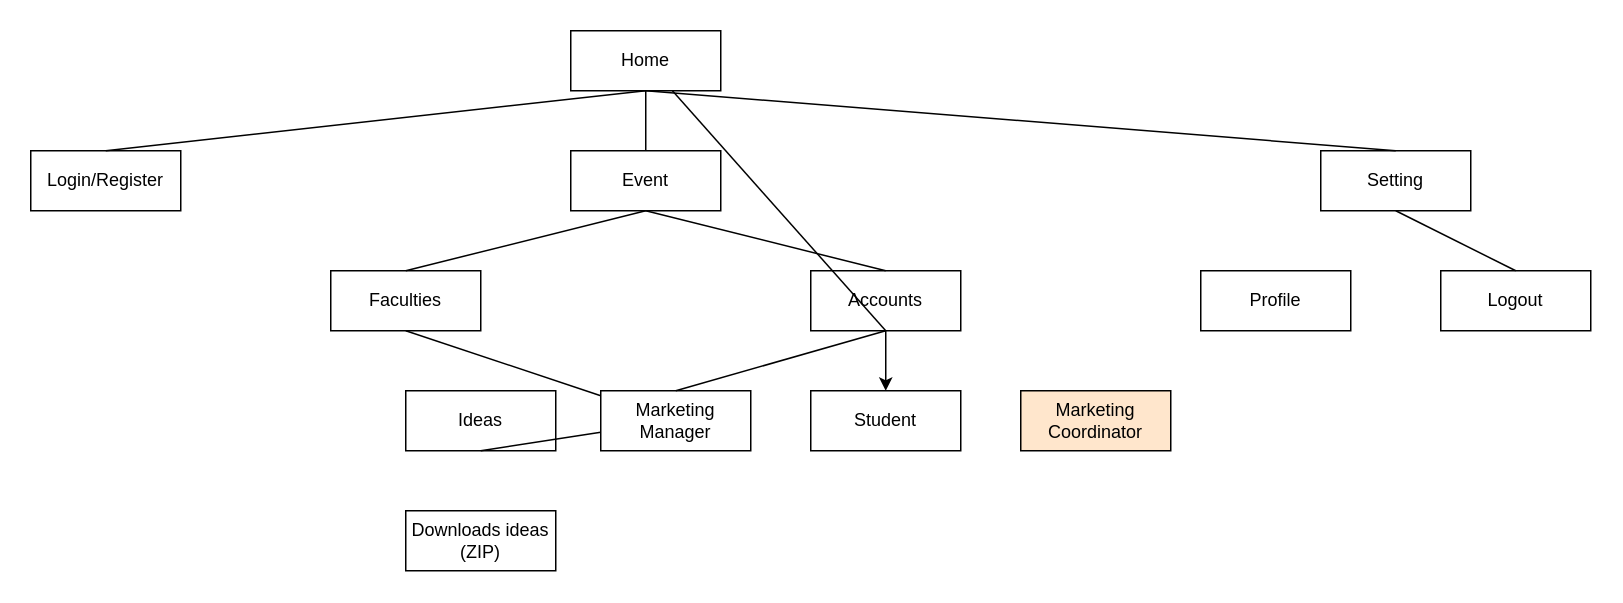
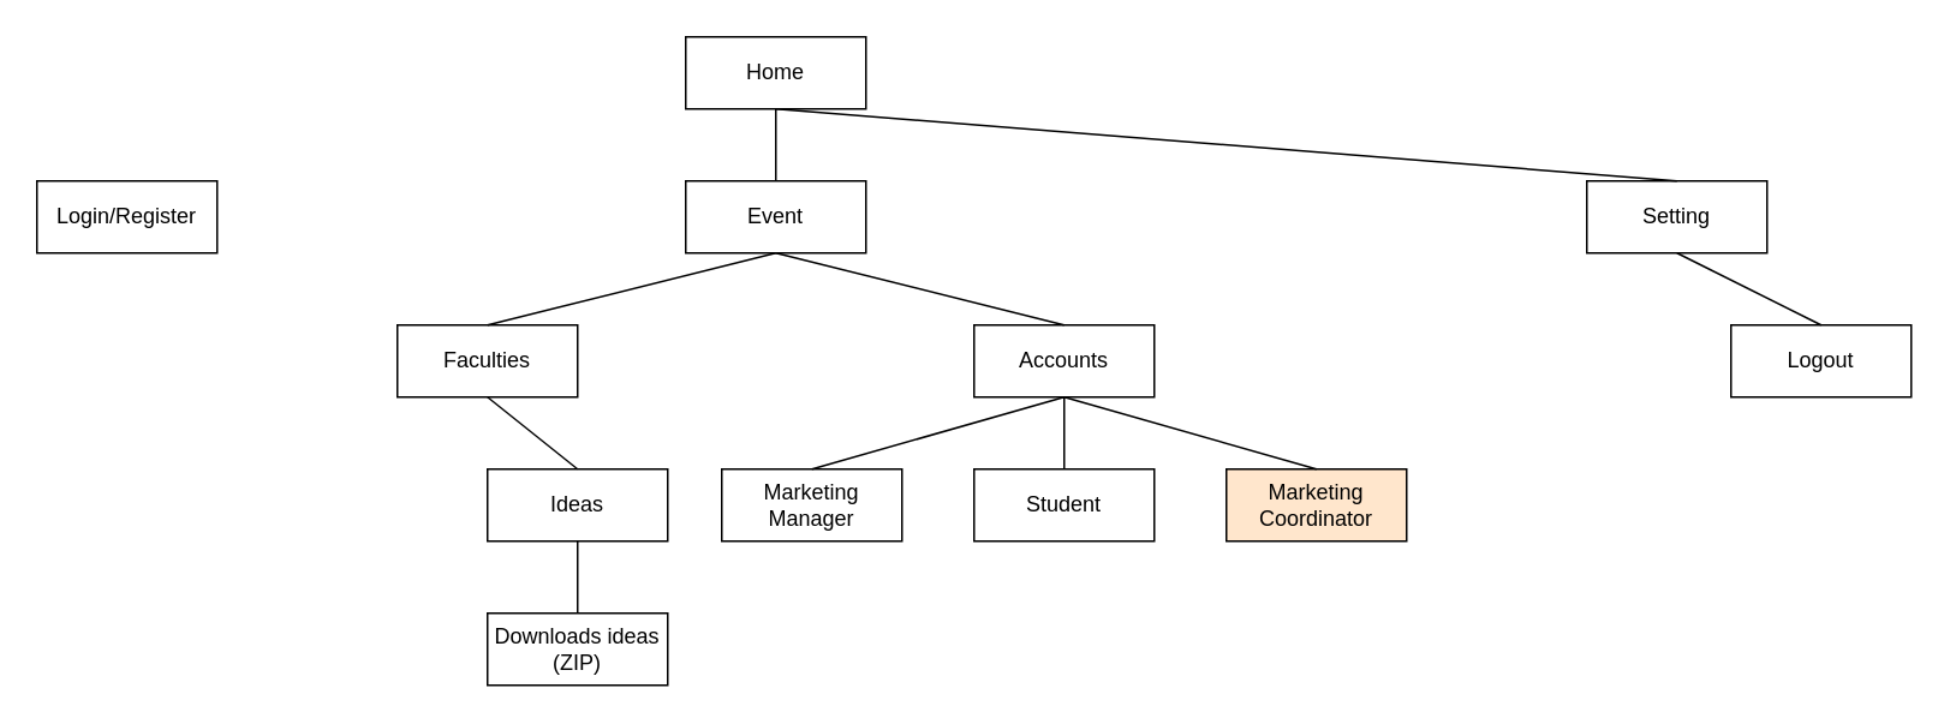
- <mxCell id="11" value="" style="endArrow=none;html=1;rounded=0;exitX=0.5;exitY=1;exitDx=0;exitDy=0;entryX=0.5;entryY=0;entryDx=0;entryDy=0;" parent="1" source="2" target="5" edge="1"><mxGeometry width="50" height="50" relative="1" as="geometry"><mxPoint x="260" y="20" as="sourcePoint" /><mxPoint x="310" y="-30" as="targetPoint" /></mxGeometry></mxCell>
- <mxCell id="18" value="" style="endArrow=none;html=1;rounded=0;exitX=0.5;exitY=1;exitDx=0;exitDy=0;" parent="1" source="6" target="2" edge="1"><mxGeometry width="50" height="50" relative="1" as="geometry"><mxPoint x="190" y="40" as="sourcePoint" /><mxPoint x="240" y="-10" as="targetPoint" /></mxGeometry></mxCell>
+ <mxCell id="18" value="" style="endArrow=none;html=1;rounded=0;exitX=0.5;exitY=1;exitDx=0;exitDy=0;entryX=0.5;entryY=0;entryDx=0;entryDy=0;" parent="1" source="6" target="8" edge="1"><mxGeometry width="50" height="50" relative="1" as="geometry"><mxPoint x="190" y="40" as="sourcePoint" /><mxPoint x="240" y="-10" as="targetPoint" /></mxGeometry></mxCell>
- <mxCell id="19" value="Profile" style="whiteSpace=wrap;html=1;align=center;" parent="1" vertex="1"><mxGeometry x="800" y="180" width="100" height="40" as="geometry" /></mxCell>
- <mxCell id="23" value="" style="endArrow=none;html=1;rounded=0;exitX=0.5;exitY=1;exitDx=0;exitDy=0;" parent="1" source="10" target="7" edge="1"><mxGeometry width="50" height="50" relative="1" as="geometry"><mxPoint x="80" y="190" as="sourcePoint" /><mxPoint x="130" y="140" as="targetPoint" /></mxGeometry></mxCell>
+ <mxCell id="23" value="" style="endArrow=none;html=1;rounded=0;exitX=0.5;exitY=1;exitDx=0;exitDy=0;entryX=0.5;entryY=0;entryDx=0;entryDy=0;" parent="1" source="10" target="22" edge="1"><mxGeometry width="50" height="50" relative="1" as="geometry"><mxPoint x="80" y="190" as="sourcePoint" /><mxPoint x="130" y="140" as="targetPoint" /></mxGeometry></mxCell>
- <mxCell id="17" value="" style="endArrow=classic;html=1;rounded=0;exitX=0.5;exitY=1;exitDx=0;exitDy=0;entryX=0.5;entryY=0;entryDx=0;entryDy=0;" parent="1" source="6" target="9" edge="1"><mxGeometry width="50" height="50" relative="1" as="geometry"><mxPoint x="180" y="30" as="sourcePoint" /><mxPoint x="230" y="-20" as="targetPoint" /></mxGeometry></mxCell>
+ <mxCell id="17" value="" style="endArrow=none;html=1;rounded=0;exitX=0.5;exitY=1;exitDx=0;exitDy=0;entryX=0.5;entryY=0;entryDx=0;entryDy=0;" parent="1" source="6" target="9" edge="1"><mxGeometry width="50" height="50" relative="1" as="geometry"><mxPoint x="180" y="30" as="sourcePoint" /><mxPoint x="230" y="-20" as="targetPoint" /></mxGeometry></mxCell>
- <mxCell id="25" value="" style="endArrow=none;html=1;rounded=0;exitX=0.5;exitY=1;exitDx=0;exitDy=0;" parent="1" source="22" target="7" edge="1"><mxGeometry width="50" height="50" relative="1" as="geometry"><mxPoint x="30" y="290" as="sourcePoint" /><mxPoint x="80" y="240" as="targetPoint" /></mxGeometry></mxCell>
+ <mxCell id="25" value="" style="endArrow=none;html=1;rounded=0;exitX=0.5;exitY=1;exitDx=0;exitDy=0;entryX=0.5;entryY=0;entryDx=0;entryDy=0;" parent="1" source="22" target="24" edge="1"><mxGeometry width="50" height="50" relative="1" as="geometry"><mxPoint x="30" y="290" as="sourcePoint" /><mxPoint x="80" y="240" as="targetPoint" /></mxGeometry></mxCell>
